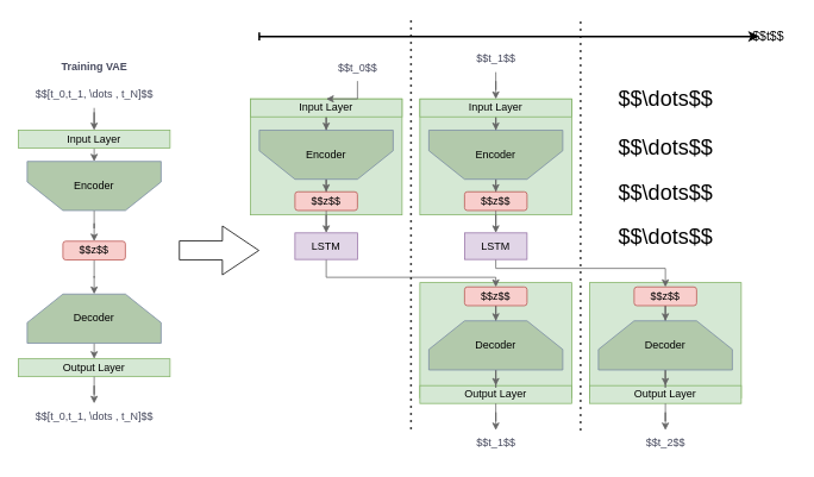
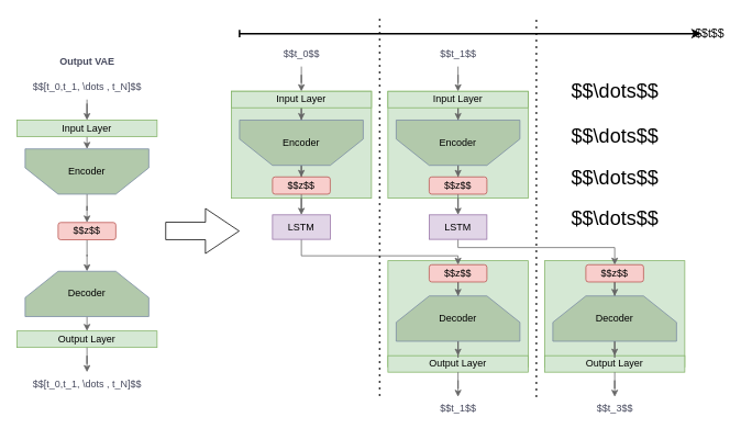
- <mxCell id="33" value="Training VAE" style="text;html=1;align=center;verticalAlign=middle;resizable=0;points=[];autosize=1;strokeColor=none;fillColor=none;labelBackgroundColor=none;fontColor=#46495D;fontStyle=1" vertex="1" parent="1"><mxGeometry x="55" y="58.78" width="100" height="30" as="geometry" /></mxCell>
+ <mxCell id="33" value="Output VAE" style="text;html=1;align=center;verticalAlign=middle;resizable=0;points=[];autosize=1;strokeColor=none;fillColor=none;labelBackgroundColor=none;fontColor=#46495D;fontStyle=1" vertex="1" parent="1"><mxGeometry x="55" y="58.78" width="100" height="30" as="geometry" /></mxCell>
- <mxCell id="28" value="$$t_0$$" style="text;html=1;align=center;verticalAlign=middle;resizable=0;points=[];autosize=1;strokeColor=none;fillColor=none;labelBackgroundColor=none;fontColor=#46495D;" vertex="1" parent="1"><mxGeometry x="365" y="60" width="70" height="30" as="geometry" /></mxCell>
+ <mxCell id="28" value="$$t_0$$" style="text;html=1;align=center;verticalAlign=middle;resizable=0;points=[];autosize=1;strokeColor=none;fillColor=none;labelBackgroundColor=none;fontColor=#46495D;" vertex="1" parent="1"><mxGeometry x="330" y="50" width="70" height="30" as="geometry" /></mxCell>
- <mxCell id="30" value="$$t_2$$" style="text;html=1;align=center;verticalAlign=middle;resizable=0;points=[];autosize=1;strokeColor=none;fillColor=none;labelBackgroundColor=none;fontColor=#46495D;" vertex="1" parent="1"><mxGeometry x="710" y="481.39" width="70" height="30" as="geometry" /></mxCell>
+ <mxCell id="30" value="$$t_3$$" style="text;html=1;align=center;verticalAlign=middle;resizable=0;points=[];autosize=1;strokeColor=none;fillColor=none;labelBackgroundColor=none;fontColor=#46495D;" vertex="1" parent="1"><mxGeometry x="710" y="481.39" width="70" height="30" as="geometry" /></mxCell>
